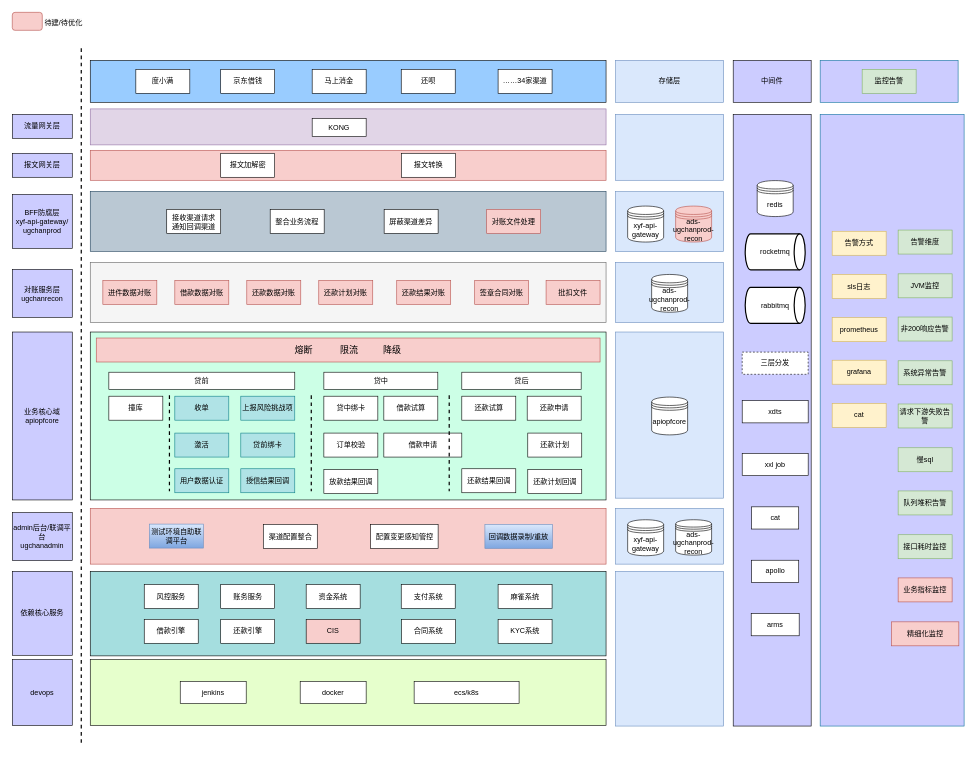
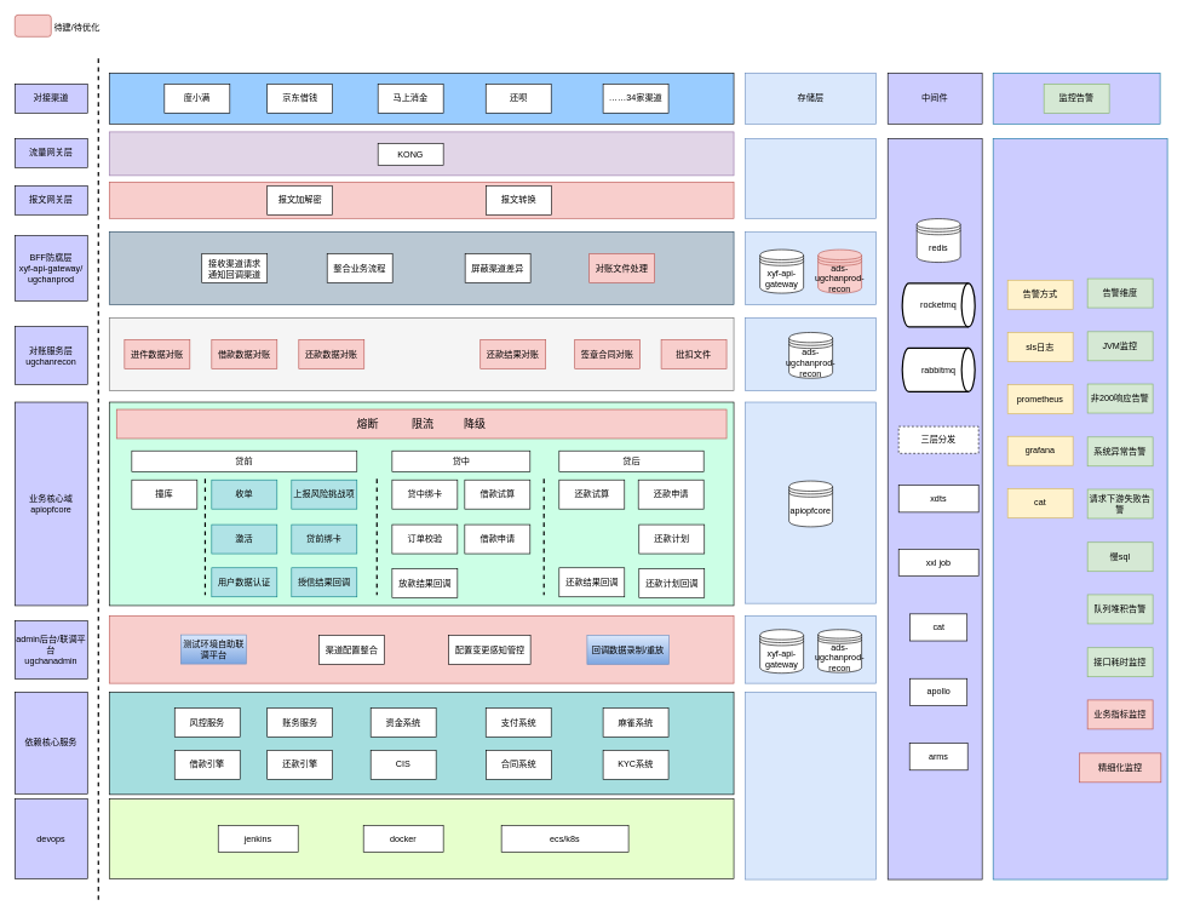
+ <mxCell id="46" value="对接渠道" style="rounded=0;whiteSpace=wrap;html=1;fillColor=#CCCCFF;" parent="1" vertex="1"><mxGeometry x="20" y="115" width="100" height="40" as="geometry" /></mxCell>
- <mxCell id="95" value="还款计划对账" style="rounded=0;whiteSpace=wrap;html=1;fillColor=#f8cecc;strokeColor=#b85450;" parent="1" vertex="1"><mxGeometry x="531" y="467" width="90" height="40" as="geometry" /></mxCell>
- <mxCell id="65" value="借款申请" style="rounded=0;whiteSpace=wrap;html=1;" parent="1" vertex="1"><mxGeometry x="639.5" y="721.5" width="130" height="40" as="geometry" /></mxCell>
+ <mxCell id="65" value="借款申请" style="rounded=0;whiteSpace=wrap;html=1;" parent="1" vertex="1"><mxGeometry x="639.5" y="721.5" width="90" height="40" as="geometry" /></mxCell>
- <mxCell id="57" value="CIS" style="rounded=0;whiteSpace=wrap;html=1;fillColor=#f8cecc;" parent="1" vertex="1"><mxGeometry x="510" y="1032" width="90" height="40" as="geometry" /></mxCell>
+ <mxCell id="57" value="CIS" style="rounded=0;whiteSpace=wrap;html=1;" parent="1" vertex="1"><mxGeometry x="510" y="1032" width="90" height="40" as="geometry" /></mxCell>
